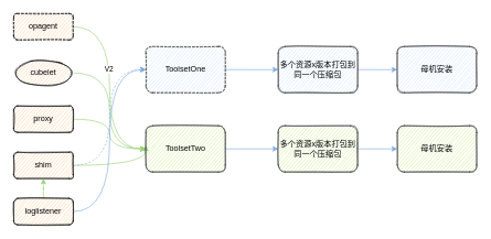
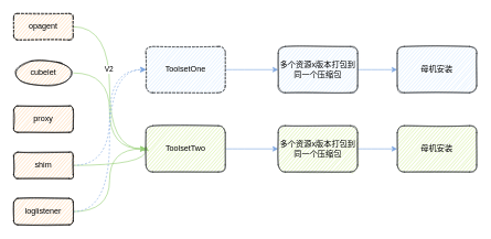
- <mxCell id="7" style="edgeStyle=orthogonalEdgeStyle;curved=1;rounded=0;orthogonalLoop=1;jettySize=auto;html=1;entryX=0;entryY=0.5;entryDx=0;entryDy=0;strokeColor=#97D077;" edge="1" parent="1" source="8" target="18"><mxGeometry relative="1" as="geometry" /></mxCell>
- <mxCell id="13" style="edgeStyle=orthogonalEdgeStyle;curved=1;rounded=0;orthogonalLoop=1;jettySize=auto;html=1;entryX=0;entryY=0.5;entryDx=0;entryDy=0;strokeColor=#7EA6E0;" edge="1" parent="1" source="14" target="16"><mxGeometry relative="1" as="geometry" /></mxCell>
+ <mxCell id="13" style="edgeStyle=orthogonalEdgeStyle;curved=1;rounded=0;orthogonalLoop=1;jettySize=auto;html=1;entryX=0;entryY=0.5;entryDx=0;entryDy=0;strokeColor=#7EA6E0;dashed=1;" edge="1" parent="1" source="14" target="16"><mxGeometry relative="1" as="geometry" /></mxCell>
- <mxCell id="12" style="edgeStyle=orthogonalEdgeStyle;curved=1;rounded=0;orthogonalLoop=1;jettySize=auto;html=1;strokeColor=#97D077;" edge="1" parent="1" source="14" target="11"><mxGeometry relative="1" as="geometry" /></mxCell>
+ <mxCell id="12" style="edgeStyle=orthogonalEdgeStyle;curved=1;rounded=0;orthogonalLoop=1;jettySize=auto;html=1;entryX=0;entryY=0.5;entryDx=0;entryDy=0;strokeColor=#97D077;" edge="1" parent="1" source="14" target="18"><mxGeometry relative="1" as="geometry" /></mxCell>
